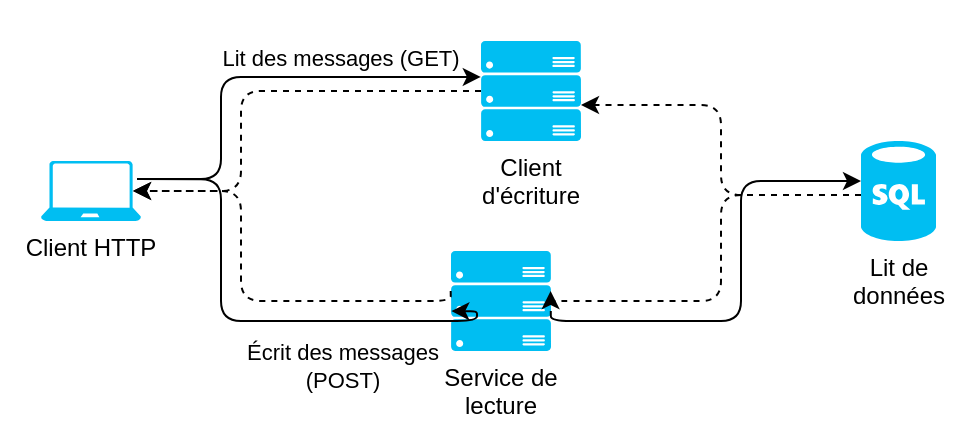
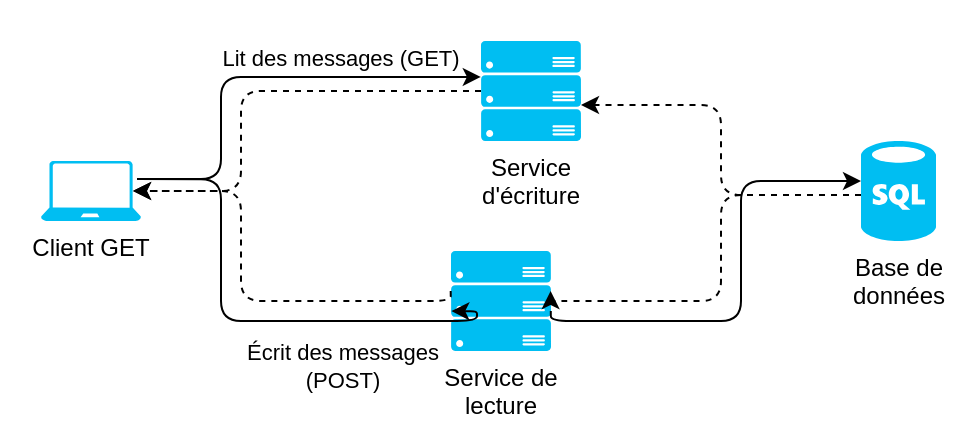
- <mxCell id="6" value="Client&lt;br&gt;d'écriture" style="verticalLabelPosition=bottom;html=1;verticalAlign=top;align=center;strokeColor=none;fillColor=#00BEF2;shape=mxgraph.azure.server_rack;" parent="1" vertex="1"><mxGeometry x="240" y="20" width="50" height="50" as="geometry" /></mxCell>
+ <mxCell id="6" value="Service&lt;br&gt;d'écriture" style="verticalLabelPosition=bottom;html=1;verticalAlign=top;align=center;strokeColor=none;fillColor=#00BEF2;shape=mxgraph.azure.server_rack;" parent="1" vertex="1"><mxGeometry x="240" y="20" width="50" height="50" as="geometry" /></mxCell>
- <mxCell id="2" value="Client HTTP" style="verticalLabelPosition=bottom;html=1;verticalAlign=top;align=center;strokeColor=none;fillColor=#00BEF2;shape=mxgraph.azure.laptop;pointerEvents=1;" parent="1" vertex="1"><mxGeometry x="20" y="80" width="50" height="30" as="geometry" /></mxCell>
+ <mxCell id="2" value="Client GET" style="verticalLabelPosition=bottom;html=1;verticalAlign=top;align=center;strokeColor=none;fillColor=#00BEF2;shape=mxgraph.azure.laptop;pointerEvents=1;" parent="1" vertex="1"><mxGeometry x="20" y="80" width="50" height="30" as="geometry" /></mxCell>
- <mxCell id="7" value="Lit de&lt;br&gt;données" style="verticalLabelPosition=bottom;html=1;verticalAlign=top;align=center;strokeColor=none;fillColor=#00BEF2;shape=mxgraph.azure.sql_database;shadow=0;sketch=0;" vertex="1" parent="1"><mxGeometry x="430" y="70" width="37.5" height="50" as="geometry" /></mxCell>
+ <mxCell id="7" value="Base de&lt;br&gt;données" style="verticalLabelPosition=bottom;html=1;verticalAlign=top;align=center;strokeColor=none;fillColor=#00BEF2;shape=mxgraph.azure.sql_database;shadow=0;sketch=0;" vertex="1" parent="1"><mxGeometry x="430" y="70" width="37.5" height="50" as="geometry" /></mxCell>
